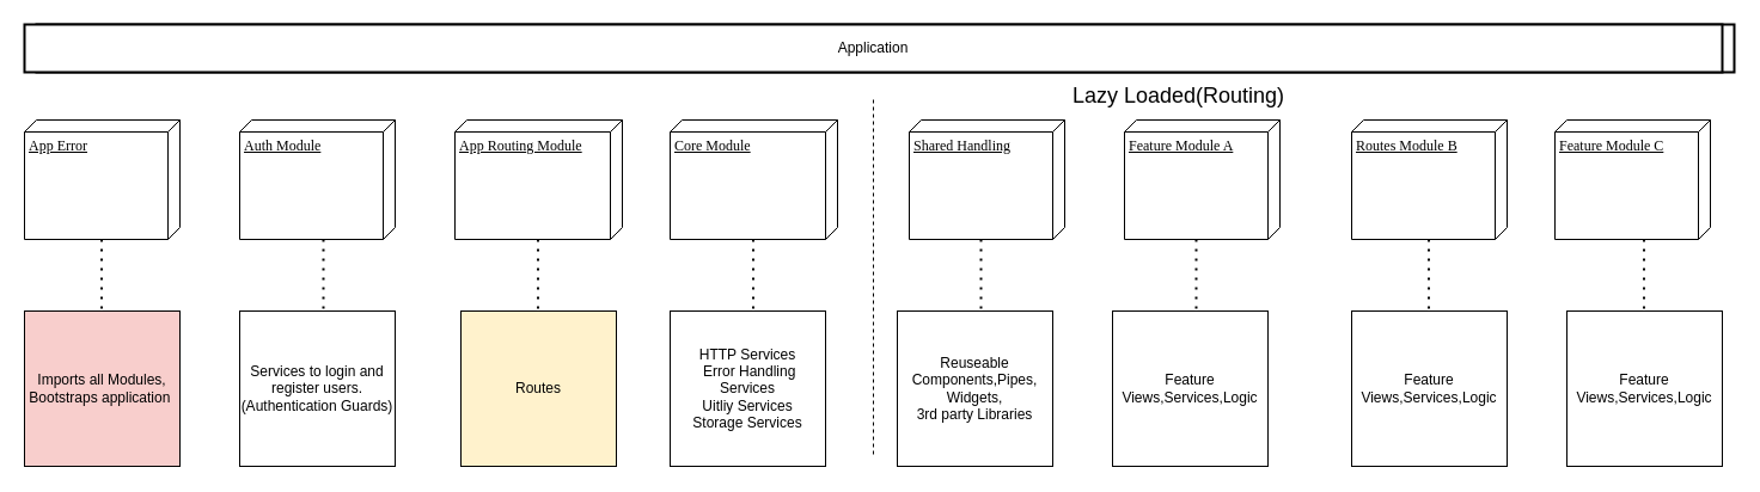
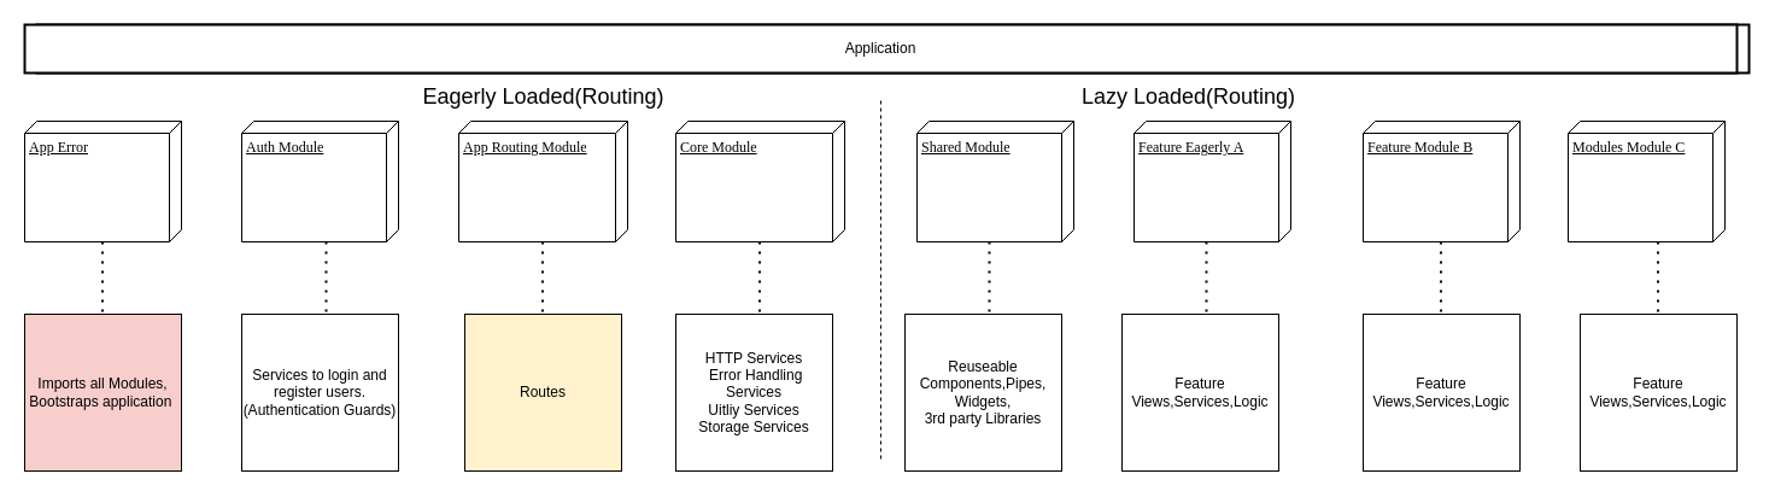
+ <mxCell id="6" value="&lt;font style=&quot;font-size: 18px&quot;&gt;Eagerly Loaded(Routing)&lt;/font&gt;" parent="1" vertex="1" style="text;html=1;align=center;verticalAlign=middle;resizable=0;points=[];autosize=1;strokeWidth=1;"><mxGeometry as="geometry" height="20" width="220" y="70" x="340" /></mxCell>
- <mxCell id="8" value="Shared Handling" parent="1" vertex="1" style="verticalAlign=top;align=left;spacingTop=8;spacingLeft=2;spacingRight=12;shape=cube;size=10;direction=south;fontStyle=4;html=1;rounded=0;shadow=0;comic=0;labelBackgroundColor=none;strokeWidth=1;fontFamily=Verdana;fontSize=12"><mxGeometry as="geometry" height="100" width="130" y="100" x="760" /></mxCell>
+ <mxCell id="8" value="Shared Module" parent="1" vertex="1" style="verticalAlign=top;align=left;spacingTop=8;spacingLeft=2;spacingRight=12;shape=cube;size=10;direction=south;fontStyle=4;html=1;rounded=0;shadow=0;comic=0;labelBackgroundColor=none;strokeWidth=1;fontFamily=Verdana;fontSize=12"><mxGeometry as="geometry" height="100" width="130" y="100" x="760" /></mxCell>
- <mxCell id="9" value="Feature Module A" parent="1" vertex="1" style="verticalAlign=top;align=left;spacingTop=8;spacingLeft=2;spacingRight=12;shape=cube;size=10;direction=south;fontStyle=4;html=1;rounded=0;shadow=0;comic=0;labelBackgroundColor=none;strokeWidth=1;fontFamily=Verdana;fontSize=12"><mxGeometry as="geometry" height="100" width="130" y="100" x="940" /></mxCell>
+ <mxCell id="9" value="Feature Eagerly A" parent="1" vertex="1" style="verticalAlign=top;align=left;spacingTop=8;spacingLeft=2;spacingRight=12;shape=cube;size=10;direction=south;fontStyle=4;html=1;rounded=0;shadow=0;comic=0;labelBackgroundColor=none;strokeWidth=1;fontFamily=Verdana;fontSize=12"><mxGeometry as="geometry" height="100" width="130" y="100" x="940" /></mxCell>
- <mxCell id="10" value="Routes Module B" parent="1" vertex="1" style="verticalAlign=top;align=left;spacingTop=8;spacingLeft=2;spacingRight=12;shape=cube;size=10;direction=south;fontStyle=4;html=1;rounded=0;shadow=0;comic=0;labelBackgroundColor=none;strokeWidth=1;fontFamily=Verdana;fontSize=12"><mxGeometry as="geometry" height="100" width="130" y="100" x="1130" /></mxCell>
+ <mxCell id="10" value="Feature Module B" parent="1" vertex="1" style="verticalAlign=top;align=left;spacingTop=8;spacingLeft=2;spacingRight=12;shape=cube;size=10;direction=south;fontStyle=4;html=1;rounded=0;shadow=0;comic=0;labelBackgroundColor=none;strokeWidth=1;fontFamily=Verdana;fontSize=12"><mxGeometry as="geometry" height="100" width="130" y="100" x="1130" /></mxCell>
- <mxCell id="11" value="Feature Module C" parent="1" vertex="1" style="verticalAlign=top;align=left;spacingTop=8;spacingLeft=2;spacingRight=12;shape=cube;size=10;direction=south;fontStyle=4;html=1;rounded=0;shadow=0;comic=0;labelBackgroundColor=none;strokeWidth=1;fontFamily=Verdana;fontSize=12"><mxGeometry as="geometry" height="100" width="130" y="100" x="1300" /></mxCell>
+ <mxCell id="11" value="Modules Module C" parent="1" vertex="1" style="verticalAlign=top;align=left;spacingTop=8;spacingLeft=2;spacingRight=12;shape=cube;size=10;direction=south;fontStyle=4;html=1;rounded=0;shadow=0;comic=0;labelBackgroundColor=none;strokeWidth=1;fontFamily=Verdana;fontSize=12"><mxGeometry as="geometry" height="100" width="130" y="100" x="1300" /></mxCell>
